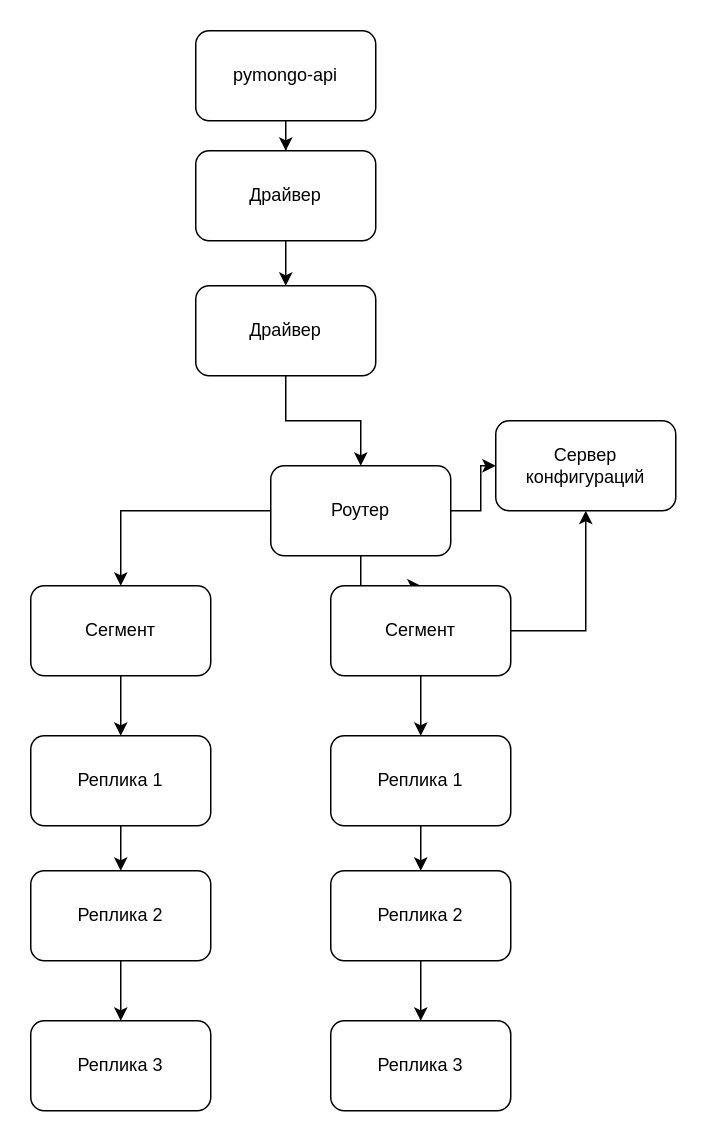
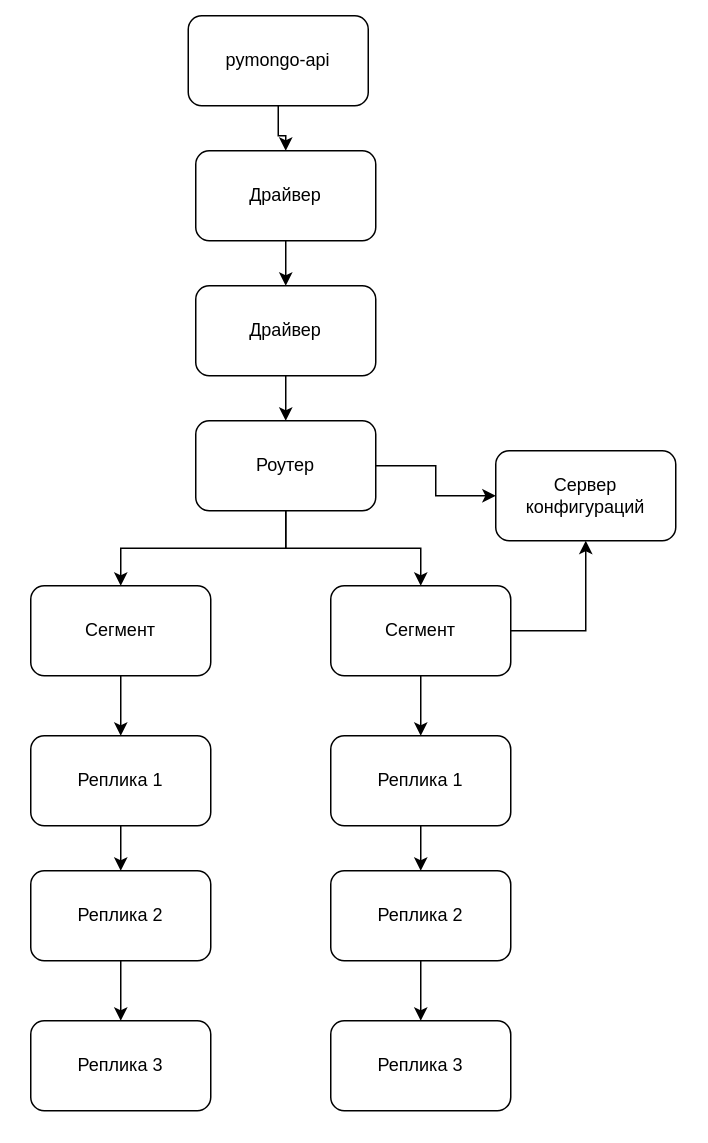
- <mxCell id="2" value="pymongo-api" style="rounded=1;whiteSpace=wrap;html=1;" parent="1" vertex="1"><mxGeometry x="130" y="20" width="120" height="60" as="geometry" /></mxCell>
+ <mxCell id="2" value="pymongo-api" style="rounded=1;whiteSpace=wrap;html=1;" parent="1" vertex="1"><mxGeometry x="125" y="10" width="120" height="60" as="geometry" /></mxCell>
- <mxCell id="16" value="Сервер конфигураций" style="whiteSpace=wrap;html=1;rounded=1;" vertex="1" parent="1"><mxGeometry x="330" y="280" width="120" height="60" as="geometry" /></mxCell>
+ <mxCell id="16" value="Сервер конфигураций" style="whiteSpace=wrap;html=1;rounded=1;" vertex="1" parent="1"><mxGeometry x="330" y="300" width="120" height="60" as="geometry" /></mxCell>
- <mxCell id="11" value="Роутер" style="whiteSpace=wrap;html=1;rounded=1;" vertex="1" parent="1"><mxGeometry x="180" y="310" width="120" height="60" as="geometry" /></mxCell>
+ <mxCell id="11" value="Роутер" style="whiteSpace=wrap;html=1;rounded=1;" vertex="1" parent="1"><mxGeometry x="130" y="280" width="120" height="60" as="geometry" /></mxCell>
